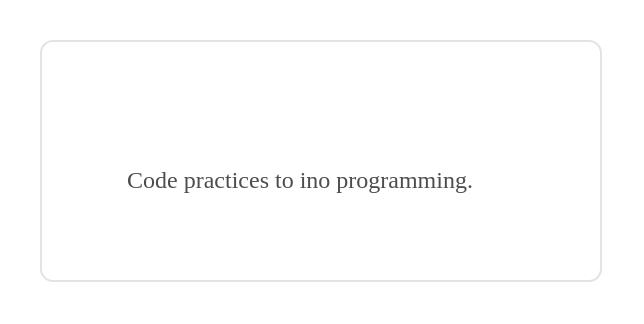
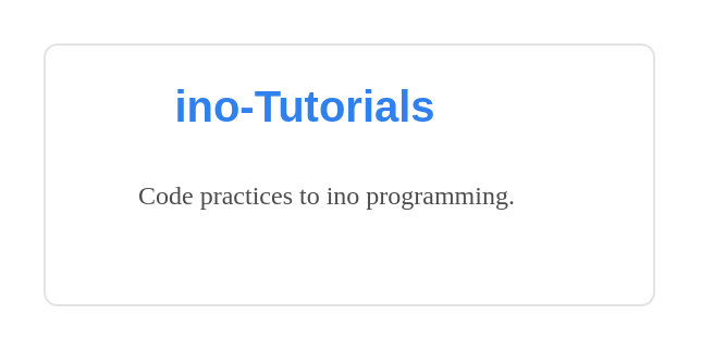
+ <mxCell id="4" value="&lt;p&gt;&lt;font size=&quot;1&quot;&gt;&lt;span style=&quot;font-size: 20px&quot;&gt;&lt;b&gt;ino-Tutorials&lt;/b&gt;&lt;/span&gt;&lt;/font&gt;&lt;/p&gt;" style="text;html=1;strokeColor=none;fillColor=none;align=center;verticalAlign=middle;whiteSpace=wrap;rounded=0;fontColor=#3080ED;" parent="1" vertex="1"><mxGeometry x="65" y="27.5" width="150" height="40" as="geometry" /></mxCell>
